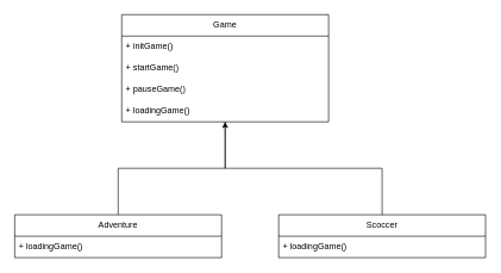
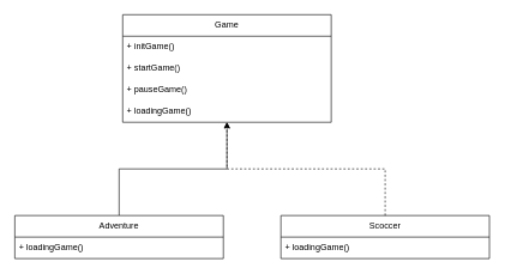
- <mxCell id="7" style="edgeStyle=orthogonalEdgeStyle;rounded=0;orthogonalLoop=1;jettySize=auto;html=1;endArrow=none;" edge="1" parent="1" source="8" target="2"><mxGeometry relative="1" as="geometry" /></mxCell>
+ <mxCell id="7" style="edgeStyle=orthogonalEdgeStyle;rounded=0;orthogonalLoop=1;jettySize=auto;html=1;" edge="1" parent="1" source="8" target="2"><mxGeometry relative="1" as="geometry" /></mxCell>
- <mxCell id="12" style="edgeStyle=orthogonalEdgeStyle;rounded=0;orthogonalLoop=1;jettySize=auto;html=1;" edge="1" parent="1" source="10" target="2"><mxGeometry relative="1" as="geometry" /></mxCell>
+ <mxCell id="12" style="edgeStyle=orthogonalEdgeStyle;rounded=0;orthogonalLoop=1;jettySize=auto;html=1;dashed=1;" edge="1" parent="1" source="10" target="2"><mxGeometry relative="1" as="geometry" /></mxCell>
